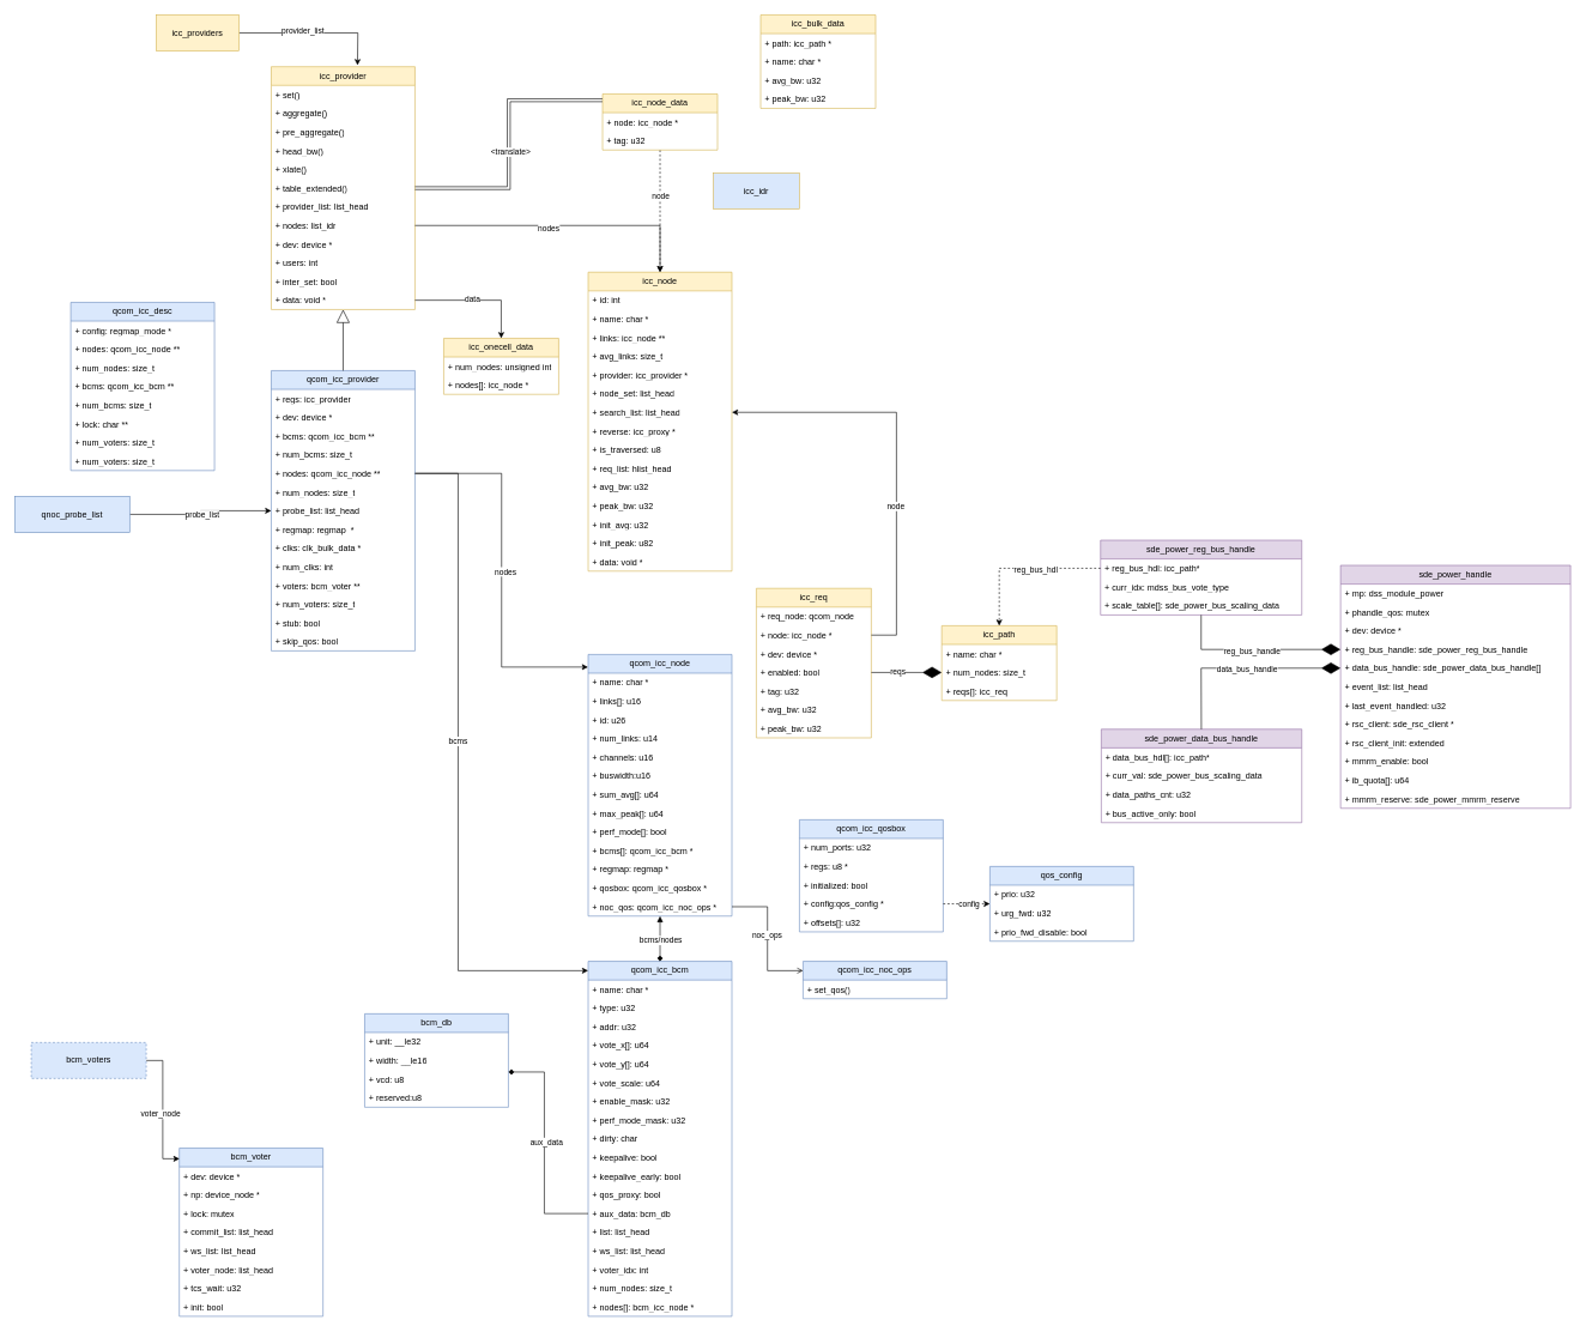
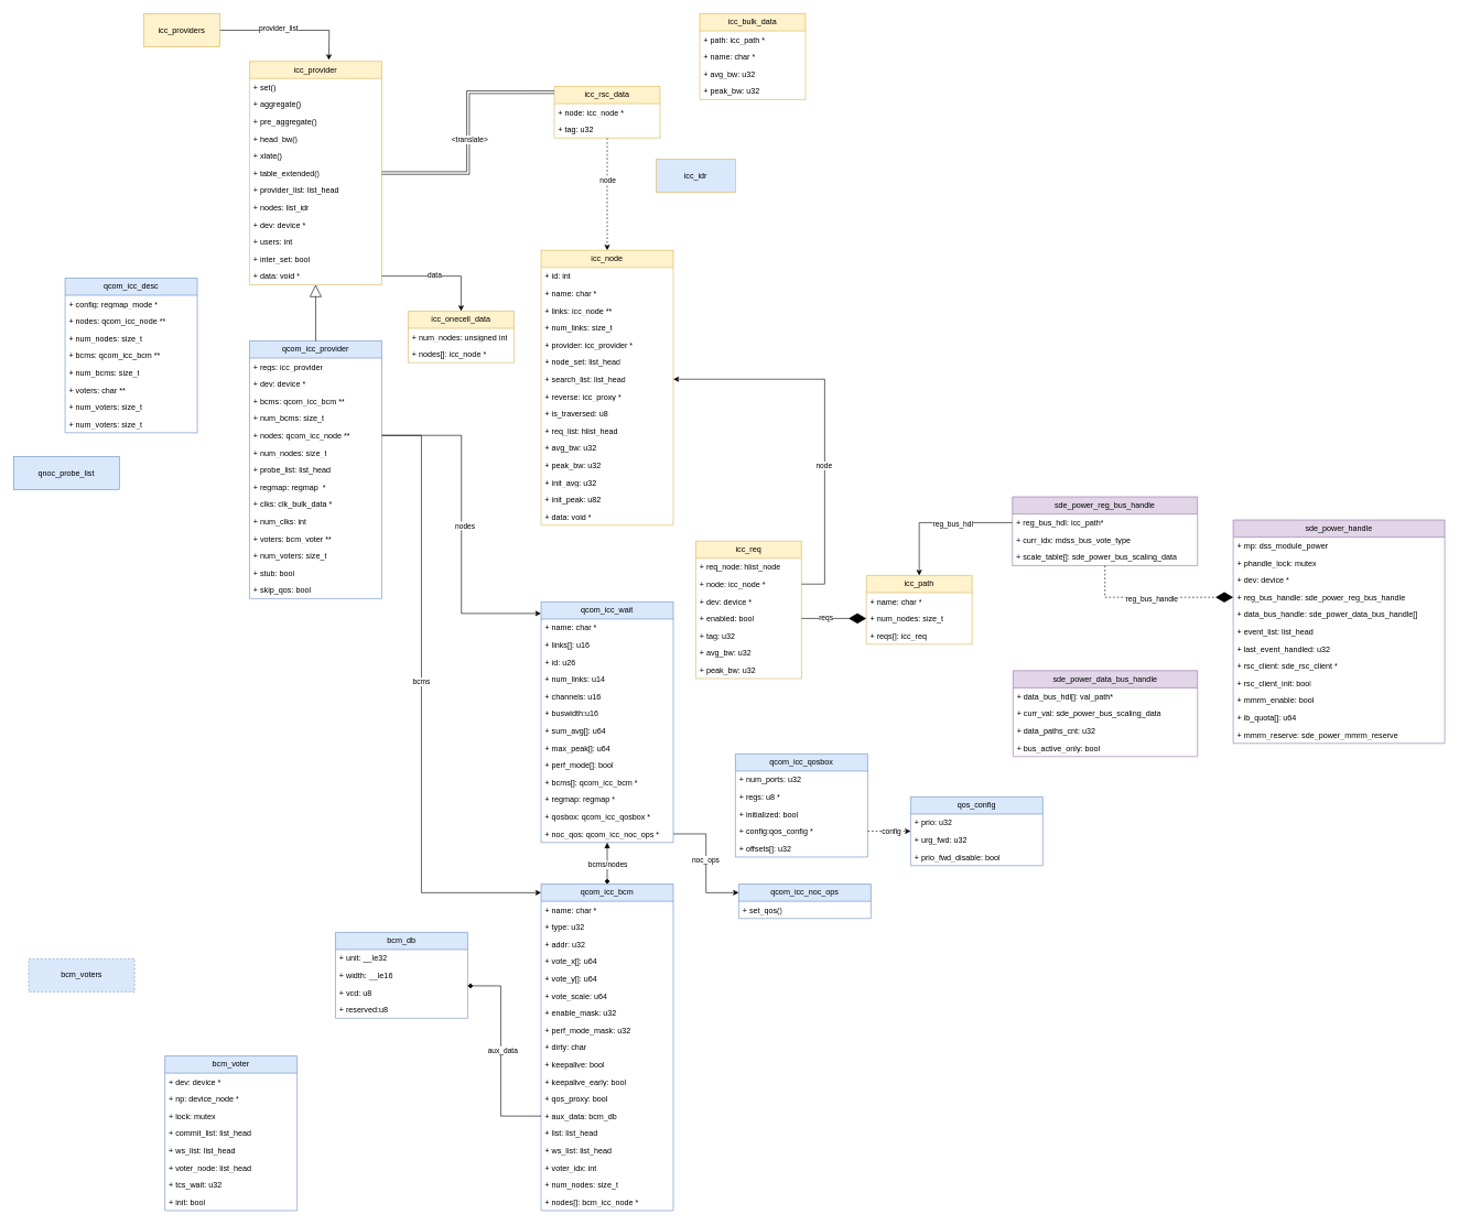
- <mxCell id="21" value="icc_node_data" style="swimlane;fontStyle=0;childLayout=stackLayout;horizontal=1;startSize=26;fillColor=#fff2cc;horizontalStack=0;resizeParent=1;resizeParentMax=0;resizeLast=0;collapsible=1;marginBottom=0;whiteSpace=wrap;html=1;strokeColor=#d6b656;" vertex="1" parent="1"><mxGeometry x="838" y="130" width="160" height="78" as="geometry" /></mxCell>
+ <mxCell id="21" value="icc_rsc_data" style="swimlane;fontStyle=0;childLayout=stackLayout;horizontal=1;startSize=26;fillColor=#fff2cc;horizontalStack=0;resizeParent=1;resizeParentMax=0;resizeLast=0;collapsible=1;marginBottom=0;whiteSpace=wrap;html=1;strokeColor=#d6b656;" vertex="1" parent="1"><mxGeometry x="838" y="130" width="160" height="78" as="geometry" /></mxCell>
- <mxCell id="59" style="edgeStyle=orthogonalEdgeStyle;rounded=0;orthogonalLoop=1;jettySize=auto;html=1;exitX=1;exitY=0.5;exitDx=0;exitDy=0;" edge="1" parent="1" source="35" target="43"><mxGeometry relative="1" as="geometry" /></mxCell>
- <mxCell id="60" value="nodes" style="edgeLabel;html=1;align=center;verticalAlign=middle;resizable=0;points=[];" vertex="1" connectable="0" parent="59"><mxGeometry x="-0.09" y="-3" relative="1" as="geometry"><mxPoint as="offset" /></mxGeometry></mxCell>
- <mxCell id="47" value="+ avg_links: size_t" style="text;strokeColor=none;fillColor=none;align=left;verticalAlign=top;spacingLeft=4;spacingRight=4;overflow=hidden;rotatable=0;points=[[0,0.5],[1,0.5]];portConstraint=eastwest;whiteSpace=wrap;html=1;" vertex="1" parent="43"><mxGeometry y="104" width="200" height="26" as="geometry" /></mxCell>
+ <mxCell id="47" value="+ num_links: size_t" style="text;strokeColor=none;fillColor=none;align=left;verticalAlign=top;spacingLeft=4;spacingRight=4;overflow=hidden;rotatable=0;points=[[0,0.5],[1,0.5]];portConstraint=eastwest;whiteSpace=wrap;html=1;" vertex="1" parent="43"><mxGeometry y="104" width="200" height="26" as="geometry" /></mxCell>
- <mxCell id="145" value="+ lock: char **" style="text;strokeColor=none;fillColor=none;align=left;verticalAlign=top;spacingLeft=4;spacingRight=4;overflow=hidden;rotatable=0;points=[[0,0.5],[1,0.5]];portConstraint=eastwest;whiteSpace=wrap;html=1;" vertex="1" parent="139"><mxGeometry y="156" width="200" height="26" as="geometry" /></mxCell>
+ <mxCell id="145" value="+ voters: char **" style="text;strokeColor=none;fillColor=none;align=left;verticalAlign=top;spacingLeft=4;spacingRight=4;overflow=hidden;rotatable=0;points=[[0,0.5],[1,0.5]];portConstraint=eastwest;whiteSpace=wrap;html=1;" vertex="1" parent="139"><mxGeometry y="156" width="200" height="26" as="geometry" /></mxCell>
- <mxCell id="153" style="edgeStyle=orthogonalEdgeStyle;rounded=0;orthogonalLoop=1;jettySize=auto;html=1;entryX=0;entryY=0.5;entryDx=0;entryDy=0;" edge="1" parent="1" source="155" target="71"><mxGeometry relative="1" as="geometry" /></mxCell>
- <mxCell id="154" value="probe_list" style="edgeLabel;html=1;align=center;verticalAlign=middle;resizable=0;points=[];" vertex="1" connectable="0" parent="153"><mxGeometry x="-0.125" y="3" relative="1" as="geometry"><mxPoint x="12" y="3" as="offset" /></mxGeometry></mxCell>
- <mxCell id="190" style="edgeStyle=orthogonalEdgeStyle;rounded=0;orthogonalLoop=1;jettySize=auto;html=1;dashed=1;" edge="1" parent="1" source="183" target="10"><mxGeometry relative="1" as="geometry" /></mxCell>
+ <mxCell id="190" style="edgeStyle=orthogonalEdgeStyle;rounded=0;orthogonalLoop=1;jettySize=auto;html=1;" edge="1" parent="1" source="183" target="10"><mxGeometry relative="1" as="geometry" /></mxCell>
- <mxCell id="164" value="+ phandle_qos: mutex" style="text;strokeColor=none;fillColor=none;align=left;verticalAlign=top;spacingLeft=4;spacingRight=4;overflow=hidden;rotatable=0;points=[[0,0.5],[1,0.5]];portConstraint=eastwest;whiteSpace=wrap;html=1;" vertex="1" parent="162"><mxGeometry y="52" width="320" height="26" as="geometry" /></mxCell>
+ <mxCell id="164" value="+ phandle_lock: mutex" style="text;strokeColor=none;fillColor=none;align=left;verticalAlign=top;spacingLeft=4;spacingRight=4;overflow=hidden;rotatable=0;points=[[0,0.5],[1,0.5]];portConstraint=eastwest;whiteSpace=wrap;html=1;" vertex="1" parent="162"><mxGeometry y="52" width="320" height="26" as="geometry" /></mxCell>
- <mxCell id="3" value="+ req_node: qcom_node" style="text;strokeColor=none;fillColor=none;align=left;verticalAlign=top;spacingLeft=4;spacingRight=4;overflow=hidden;rotatable=0;points=[[0,0.5],[1,0.5]];portConstraint=eastwest;whiteSpace=wrap;html=1;" vertex="1" parent="2"><mxGeometry y="26" width="160" height="26" as="geometry" /></mxCell>
+ <mxCell id="3" value="+ req_node: hlist_node" style="text;strokeColor=none;fillColor=none;align=left;verticalAlign=top;spacingLeft=4;spacingRight=4;overflow=hidden;rotatable=0;points=[[0,0.5],[1,0.5]];portConstraint=eastwest;whiteSpace=wrap;html=1;" vertex="1" parent="2"><mxGeometry y="26" width="160" height="26" as="geometry" /></mxCell>
- <mxCell id="188" value="" style="endArrow=diamondThin;endFill=1;endSize=24;html=1;rounded=0;entryX=0;entryY=0.5;entryDx=0;entryDy=0;" edge="1" parent="1" source="182" target="166"><mxGeometry width="160" relative="1" as="geometry"><mxPoint x="1551" y="1230" as="sourcePoint" /><mxPoint x="1881" y="1230" as="targetPoint" /><Array as="points"><mxPoint x="1671" y="903" /></Array></mxGeometry></mxCell>
+ <mxCell id="188" value="" style="endArrow=diamondThin;endFill=1;endSize=24;html=1;rounded=0;entryX=0;entryY=0.5;entryDx=0;entryDy=0;dashed=1;" edge="1" parent="1" source="182" target="166"><mxGeometry width="160" relative="1" as="geometry"><mxPoint x="1551" y="1230" as="sourcePoint" /><mxPoint x="1881" y="1230" as="targetPoint" /><Array as="points"><mxPoint x="1671" y="903" /></Array></mxGeometry></mxCell>
- <mxCell id="99" value="qcom_icc_node" style="swimlane;fontStyle=0;childLayout=stackLayout;horizontal=1;startSize=26;fillColor=#dae8fc;horizontalStack=0;resizeParent=1;resizeParentMax=0;resizeLast=0;collapsible=1;marginBottom=0;whiteSpace=wrap;html=1;strokeColor=#6c8ebf;" vertex="1" parent="1"><mxGeometry x="818" y="910" width="200" height="364" as="geometry" /></mxCell>
+ <mxCell id="99" value="qcom_icc_wait" style="swimlane;fontStyle=0;childLayout=stackLayout;horizontal=1;startSize=26;fillColor=#dae8fc;horizontalStack=0;resizeParent=1;resizeParentMax=0;resizeLast=0;collapsible=1;marginBottom=0;whiteSpace=wrap;html=1;strokeColor=#6c8ebf;" vertex="1" parent="1"><mxGeometry x="818" y="910" width="200" height="364" as="geometry" /></mxCell>
- <mxCell id="186" value="" style="endArrow=diamondThin;endFill=1;endSize=24;html=1;rounded=0;entryX=0;entryY=0.5;entryDx=0;entryDy=0;" edge="1" parent="1" source="177" target="167"><mxGeometry width="160" relative="1" as="geometry"><mxPoint x="1681" y="1050" as="sourcePoint" /><mxPoint x="1841" y="1050" as="targetPoint" /><Array as="points"><mxPoint x="1671" y="929" /></Array></mxGeometry></mxCell>
- <mxCell id="187" value="data_bus_handle" style="edgeLabel;html=1;align=center;verticalAlign=middle;resizable=0;points=[];" vertex="1" connectable="0" parent="186"><mxGeometry x="0.07" y="-1" relative="1" as="geometry"><mxPoint as="offset" /></mxGeometry></mxCell>
- <mxCell id="171" value="+ rsc_client_init: extended" style="text;strokeColor=none;fillColor=none;align=left;verticalAlign=top;spacingLeft=4;spacingRight=4;overflow=hidden;rotatable=0;points=[[0,0.5],[1,0.5]];portConstraint=eastwest;whiteSpace=wrap;html=1;" vertex="1" parent="162"><mxGeometry y="234" width="320" height="26" as="geometry" /></mxCell>
+ <mxCell id="171" value="+ rsc_client_init: bool" style="text;strokeColor=none;fillColor=none;align=left;verticalAlign=top;spacingLeft=4;spacingRight=4;overflow=hidden;rotatable=0;points=[[0,0.5],[1,0.5]];portConstraint=eastwest;whiteSpace=wrap;html=1;" vertex="1" parent="162"><mxGeometry y="234" width="320" height="26" as="geometry" /></mxCell>
- <mxCell id="178" value="+&amp;nbsp;data_bus_hdl[]: icc_path*" style="text;strokeColor=none;fillColor=none;align=left;verticalAlign=top;spacingLeft=4;spacingRight=4;overflow=hidden;rotatable=0;points=[[0,0.5],[1,0.5]];portConstraint=eastwest;whiteSpace=wrap;html=1;" vertex="1" parent="177"><mxGeometry y="26" width="279" height="26" as="geometry" /></mxCell>
+ <mxCell id="178" value="+&amp;nbsp;data_bus_hdl[]: val_path*" style="text;strokeColor=none;fillColor=none;align=left;verticalAlign=top;spacingLeft=4;spacingRight=4;overflow=hidden;rotatable=0;points=[[0,0.5],[1,0.5]];portConstraint=eastwest;whiteSpace=wrap;html=1;" vertex="1" parent="177"><mxGeometry y="26" width="279" height="26" as="geometry" /></mxCell>
- <mxCell id="196" style="edgeStyle=orthogonalEdgeStyle;rounded=0;orthogonalLoop=1;jettySize=auto;html=1;entryX=0;entryY=0.25;entryDx=0;entryDy=0;endArrow=open;" edge="1" parent="1" source="112" target="128"><mxGeometry relative="1" as="geometry" /></mxCell>
+ <mxCell id="196" style="edgeStyle=orthogonalEdgeStyle;rounded=0;orthogonalLoop=1;jettySize=auto;html=1;entryX=0;entryY=0.25;entryDx=0;entryDy=0;" edge="1" parent="1" source="112" target="128"><mxGeometry relative="1" as="geometry" /></mxCell>
- <mxCell id="148" style="edgeStyle=orthogonalEdgeStyle;rounded=0;orthogonalLoop=1;jettySize=auto;html=1;entryX=0.002;entryY=0.063;entryDx=0;entryDy=0;entryPerimeter=0;" edge="1" parent="1" source="150" target="113"><mxGeometry relative="1" as="geometry"><mxPoint x="227" y="1030" as="targetPoint" /></mxGeometry></mxCell>
- <mxCell id="149" value="voter_node" style="edgeLabel;html=1;align=center;verticalAlign=middle;resizable=0;points=[];" vertex="1" connectable="0" parent="148"><mxGeometry x="0.064" y="-4" relative="1" as="geometry"><mxPoint as="offset" /></mxGeometry></mxCell>
